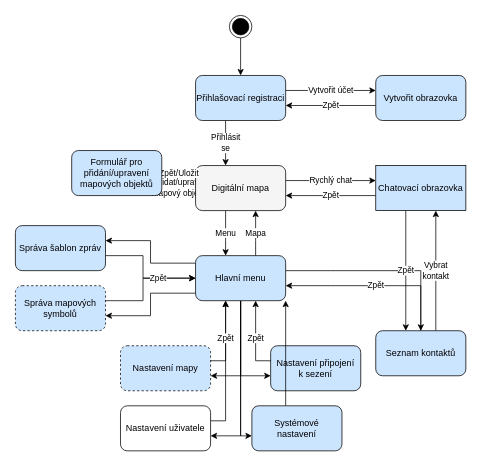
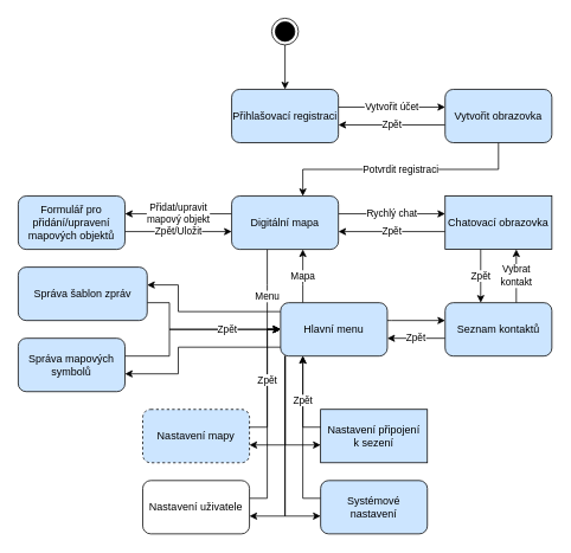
- <mxCell id="3" value="Přihlásit&lt;br&gt;se" style="edgeStyle=orthogonalEdgeStyle;rounded=0;orthogonalLoop=1;jettySize=auto;html=1;" parent="1" source="4" target="11" edge="1"><mxGeometry relative="1" as="geometry"><Array as="points"><mxPoint x="300" y="180" /><mxPoint x="300" y="180" /></Array></mxGeometry></mxCell>
+ <mxCell id="6" value="Potvrdit registraci" style="edgeStyle=orthogonalEdgeStyle;rounded=0;orthogonalLoop=1;jettySize=auto;html=1;" parent="1" source="7" target="11" edge="1"><mxGeometry relative="1" as="geometry"><Array as="points"><mxPoint x="560" y="190" /><mxPoint x="340" y="190" /></Array></mxGeometry></mxCell>
- <mxCell id="32" value="Formulář pro přidání/upravení mapových objektů" style="rounded=1;whiteSpace=wrap;html=1;fillColor=#CCE5FF;" parent="1" vertex="1"><mxGeometry x="95" y="200" width="120" height="60" as="geometry" /></mxCell>
+ <mxCell id="32" value="Formulář pro přidání/upravení mapových objektů" style="rounded=1;whiteSpace=wrap;html=1;fillColor=#CCE5FF;" parent="1" vertex="1"><mxGeometry y="220" width="120" height="60" as="geometry" x="20" /></mxCell>
- <mxCell id="11" value="Digitální mapa" style="rounded=1;whiteSpace=wrap;html=1;fillColor=#f5f5f5;" parent="1" vertex="1"><mxGeometry x="260" y="220" width="120" height="60" as="geometry" /></mxCell>
+ <mxCell id="11" value="Digitální mapa" style="rounded=1;whiteSpace=wrap;html=1;fillColor=#CCE5FF;" parent="1" vertex="1"><mxGeometry x="260" y="220" width="120" height="60" as="geometry" /></mxCell>
- <mxCell id="36" value="Správa šablon zpráv" style="rounded=1;whiteSpace=wrap;html=1;fillColor=#CCE5FF;" parent="1" vertex="1"><mxGeometry y="300" width="120" height="60" as="geometry" x="20" /></mxCell>
+ <mxCell id="36" value="Správa šablon zpráv" style="rounded=1;whiteSpace=wrap;html=1;fillColor=#CCE5FF;" parent="1" vertex="1"><mxGeometry x="20" y="300" width="145" height="60" as="geometry" /></mxCell>
- <mxCell id="20" value="Hlavní menu" style="rounded=1;whiteSpace=wrap;html=1;fillColor=#CCE5FF;" parent="1" vertex="1"><mxGeometry x="260" y="340" width="120" height="60" as="geometry" /></mxCell>
+ <mxCell id="20" value="Hlavní menu" style="rounded=1;whiteSpace=wrap;html=1;fillColor=#CCE5FF;" parent="1" vertex="1"><mxGeometry x="315" y="340" width="120" height="60" as="geometry" /></mxCell>
- <mxCell id="34" value="Správa mapových symbolů" style="rounded=1;whiteSpace=wrap;html=1;fillColor=#CCE5FF;dashed=1;" parent="1" vertex="1"><mxGeometry y="380" width="120" height="60" as="geometry" x="20" /></mxCell>
+ <mxCell id="34" value="Správa mapových symbolů" style="rounded=1;whiteSpace=wrap;html=1;fillColor=#CCE5FF;" parent="1" vertex="1"><mxGeometry y="380" width="120" height="60" as="geometry" x="20" /></mxCell>
- <mxCell id="25" value="Seznam kontaktů" style="rounded=1;whiteSpace=wrap;html=1;fillColor=#CCE5FF;" parent="1" vertex="1"><mxGeometry x="500" y="440" width="120" height="60" as="geometry" /></mxCell>
+ <mxCell id="25" value="Seznam kontaktů" style="rounded=1;whiteSpace=wrap;html=1;fillColor=#CCE5FF;" parent="1" vertex="1"><mxGeometry x="500" y="340" width="120" height="60" as="geometry" /></mxCell>
- <mxCell id="22" value="Nastavení připojení&lt;br&gt;k sezení" style="rounded=1;whiteSpace=wrap;html=1;fillColor=#CCE5FF;" parent="1" vertex="1"><mxGeometry x="360" y="460" width="120" height="60" as="geometry" /></mxCell>
+ <mxCell id="22" value="Nastavení připojení&lt;br&gt;k sezení" style="whiteSpace=wrap;html=1;fillColor=#CCE5FF;rounded=0;" parent="1" vertex="1"><mxGeometry x="360" y="460" width="120" height="60" as="geometry" /></mxCell>
- <mxCell id="41" value="Systémové&lt;br&gt;nastavení" style="rounded=1;whiteSpace=wrap;html=1;fillColor=#CCE5FF;" parent="1" vertex="1"><mxGeometry x="335" y="540" width="120" height="60" as="geometry" /></mxCell>
+ <mxCell id="41" value="Systémové&lt;br&gt;nastavení" style="rounded=1;whiteSpace=wrap;html=1;fillColor=#CCE5FF;" parent="1" vertex="1"><mxGeometry x="360" y="540" width="120" height="60" as="geometry" /></mxCell>
